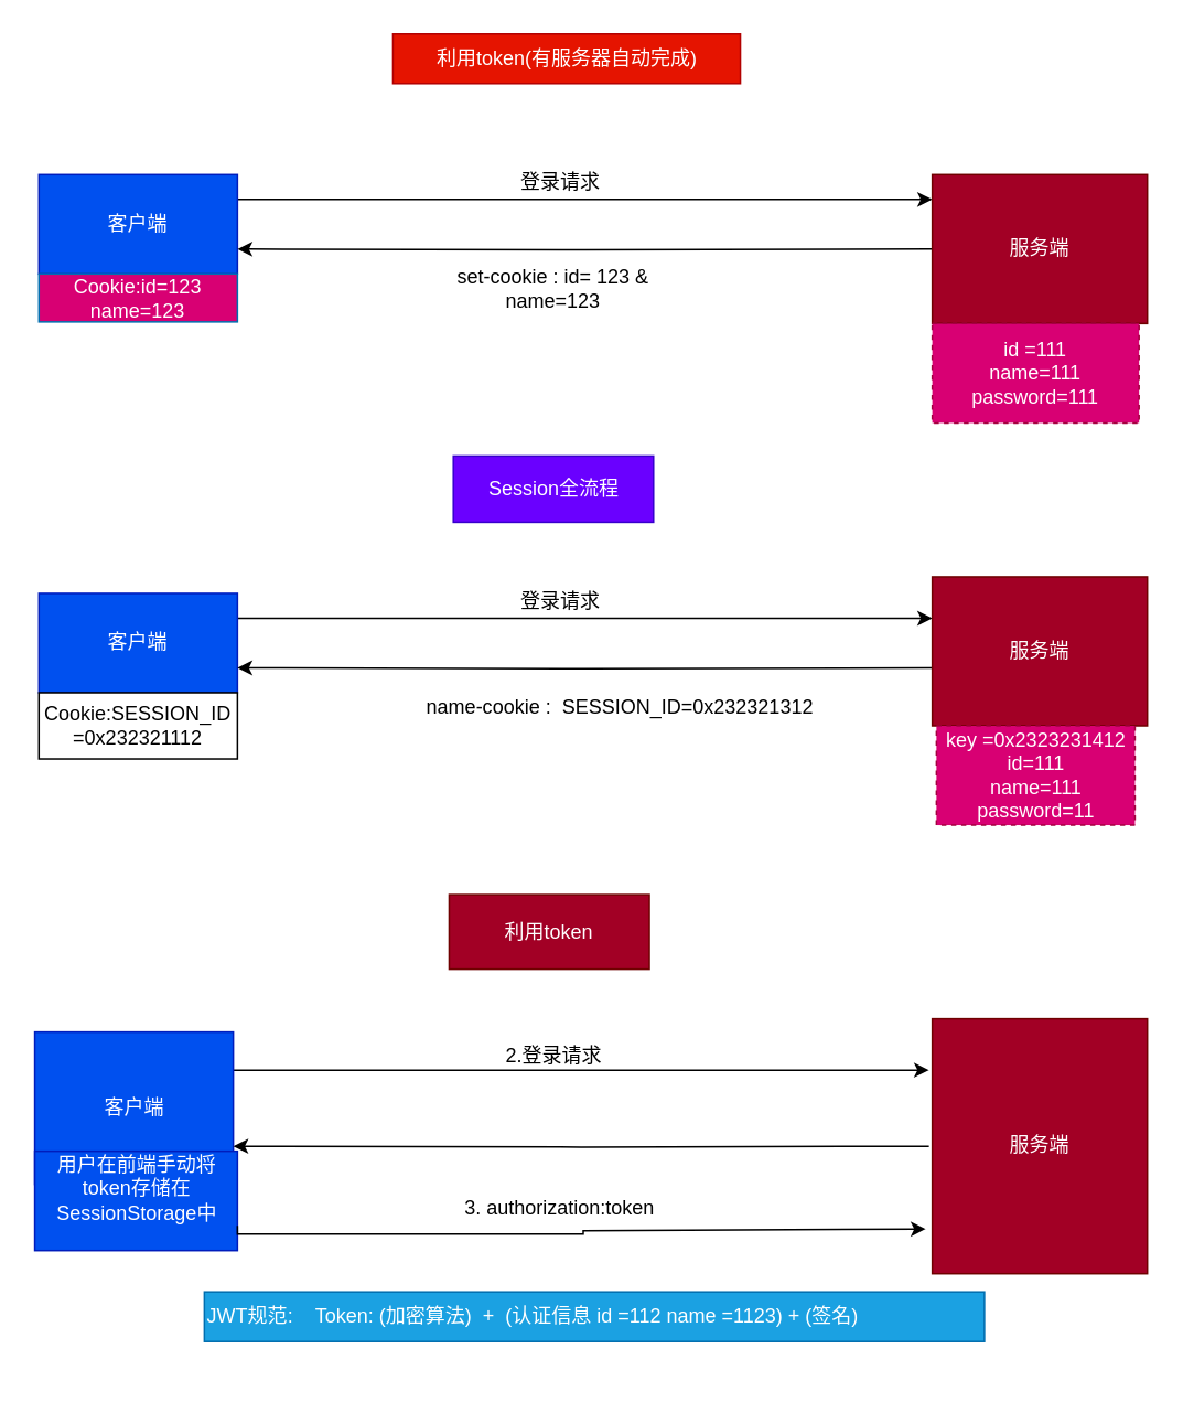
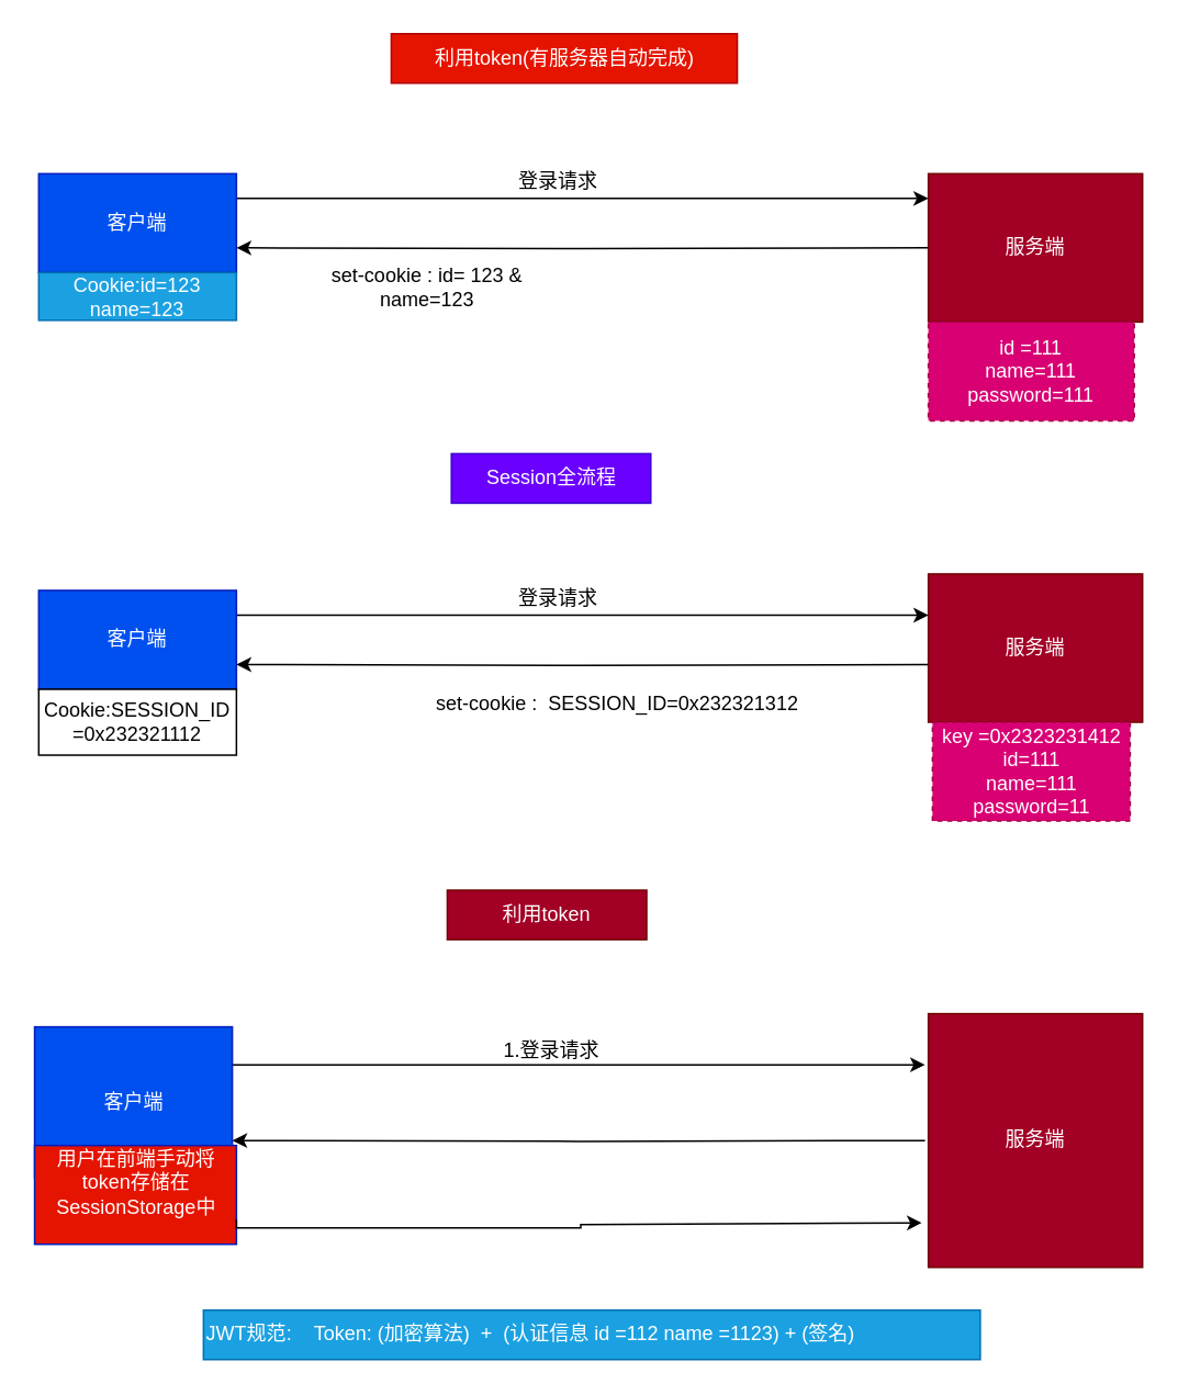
- <mxCell id="12" value="set-cookie : id= 123 &amp;amp; name=123" style="text;strokeColor=none;align=center;fillColor=none;html=1;verticalAlign=middle;whiteSpace=wrap;rounded=0;" parent="1" vertex="1"><mxGeometry x="256" y="154" width="156" height="40" as="geometry" /></mxCell>
+ <mxCell id="12" value="set-cookie : id= 123 &amp;amp; name=123" style="text;strokeColor=none;align=center;fillColor=none;html=1;verticalAlign=middle;whiteSpace=wrap;rounded=0;" parent="1" vertex="1"><mxGeometry x="181" y="154" width="156" height="40" as="geometry" /></mxCell>
- <mxCell id="13" value="Cookie:id=123&lt;div&gt;name=123&lt;/div&gt;" style="whiteSpace=wrap;html=1;fillColor=#d80073;fontColor=#ffffff;strokeColor=#006EAF;" parent="1" vertex="1"><mxGeometry x="23" y="165" width="120" height="29" as="geometry" /></mxCell>
+ <mxCell id="13" value="Cookie:id=123&lt;div&gt;name=123&lt;/div&gt;" style="whiteSpace=wrap;html=1;fillColor=#1ba1e2;fontColor=#ffffff;strokeColor=#006EAF;" parent="1" vertex="1"><mxGeometry x="23" y="165" width="120" height="29" as="geometry" /></mxCell>
- <mxCell id="15" value="Session全流程" style="text;html=1;align=center;verticalAlign=middle;whiteSpace=wrap;rounded=0;fillColor=#6a00ff;fontColor=#ffffff;strokeColor=#3700CC;" parent="1" vertex="1"><mxGeometry x="273.5" y="275" width="121" height="40" as="geometry" /></mxCell>
+ <mxCell id="15" value="Session全流程" style="text;html=1;align=center;verticalAlign=middle;whiteSpace=wrap;rounded=0;fillColor=#6a00ff;fontColor=#ffffff;strokeColor=#3700CC;" parent="1" vertex="1"><mxGeometry x="273.5" y="275" width="121" height="30" as="geometry" /></mxCell>
- <mxCell id="6" value="name-cookie :&amp;nbsp; SESSION_ID=0x232321312" style="text;strokeColor=none;align=center;fillColor=none;html=1;verticalAlign=middle;whiteSpace=wrap;rounded=0;" parent="1" vertex="1"><mxGeometry x="256" y="407" width="237" height="40" as="geometry" /></mxCell>
+ <mxCell id="6" value="set-cookie :&amp;nbsp; SESSION_ID=0x232321312" style="text;strokeColor=none;align=center;fillColor=none;html=1;verticalAlign=middle;whiteSpace=wrap;rounded=0;" parent="1" vertex="1"><mxGeometry x="256" y="407" width="237" height="40" as="geometry" /></mxCell>
- <mxCell id="20" value="利用token" style="text;html=1;align=center;verticalAlign=middle;whiteSpace=wrap;rounded=0;fillColor=#a20025;fontColor=#ffffff;strokeColor=#6F0000;" parent="1" vertex="1"><mxGeometry x="271" y="540" width="121" height="45" as="geometry" /></mxCell>
+ <mxCell id="20" value="利用token" style="text;html=1;align=center;verticalAlign=middle;whiteSpace=wrap;rounded=0;fillColor=#a20025;fontColor=#ffffff;strokeColor=#6F0000;" parent="1" vertex="1"><mxGeometry x="271" y="540" width="121" height="30" as="geometry" /></mxCell>
- <mxCell id="19" value="2.登录请求" style="text;html=1;align=center;verticalAlign=middle;resizable=0;points=[];autosize=1;strokeColor=none;fillColor=none;" parent="1" vertex="1"><mxGeometry x="294" y="623" width="80" height="30" as="geometry" /></mxCell>
+ <mxCell id="19" value="1.登录请求" style="text;html=1;align=center;verticalAlign=middle;resizable=0;points=[];autosize=1;strokeColor=none;fillColor=none;" parent="1" vertex="1"><mxGeometry x="294" y="623" width="80" height="30" as="geometry" /></mxCell>
- <mxCell id="22" value="用户在前端手动将token存储在SessionStorage中&lt;div&gt;&lt;br&gt;&lt;/div&gt;" style="whiteSpace=wrap;html=1;fillColor=#0050ef;fontColor=#ffffff;strokeColor=#001DBC;" parent="1" vertex="1"><mxGeometry x="20.5" y="695" width="122.5" height="60" as="geometry" /></mxCell>
+ <mxCell id="22" value="用户在前端手动将token存储在SessionStorage中&lt;div&gt;&lt;br&gt;&lt;/div&gt;" style="whiteSpace=wrap;html=1;fillColor=#e51400;fontColor=#ffffff;strokeColor=#001DBC;" parent="1" vertex="1"><mxGeometry x="20.5" y="695" width="122.5" height="60" as="geometry" /></mxCell>
- <mxCell id="24" value="3. authorization:token" style="text;html=1;align=center;verticalAlign=middle;whiteSpace=wrap;rounded=0;" parent="1" vertex="1"><mxGeometry x="268" y="715" width="140" height="30" as="geometry" /></mxCell>
- <mxCell id="21" value="JWT规范:&amp;nbsp; &amp;nbsp; Token: (加密算法)&amp;nbsp; +&amp;nbsp; (认证信息 id =112 name =1123) + (签名)" style="text;html=1;align=left;verticalAlign=middle;whiteSpace=wrap;rounded=0;fillColor=#1ba1e2;fontColor=#ffffff;strokeColor=#006EAF;" parent="1" vertex="1"><mxGeometry x="123" y="780" width="471.5" height="30" as="geometry" /></mxCell>
+ <mxCell id="21" value="JWT规范:&amp;nbsp; &amp;nbsp; Token: (加密算法)&amp;nbsp; +&amp;nbsp; (认证信息 id =112 name =1123) + (签名)" style="text;html=1;align=left;verticalAlign=middle;whiteSpace=wrap;rounded=0;fillColor=#1ba1e2;fontColor=#ffffff;strokeColor=#006EAF;" parent="1" vertex="1"><mxGeometry x="123" y="795" width="471.5" height="30" as="geometry" /></mxCell>
